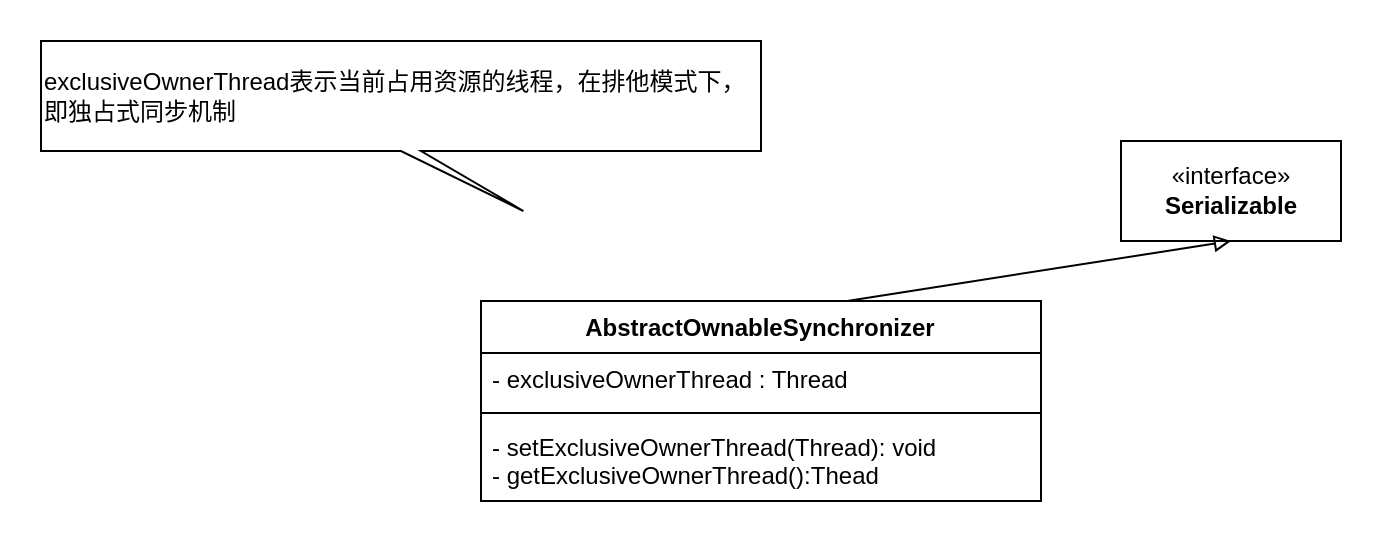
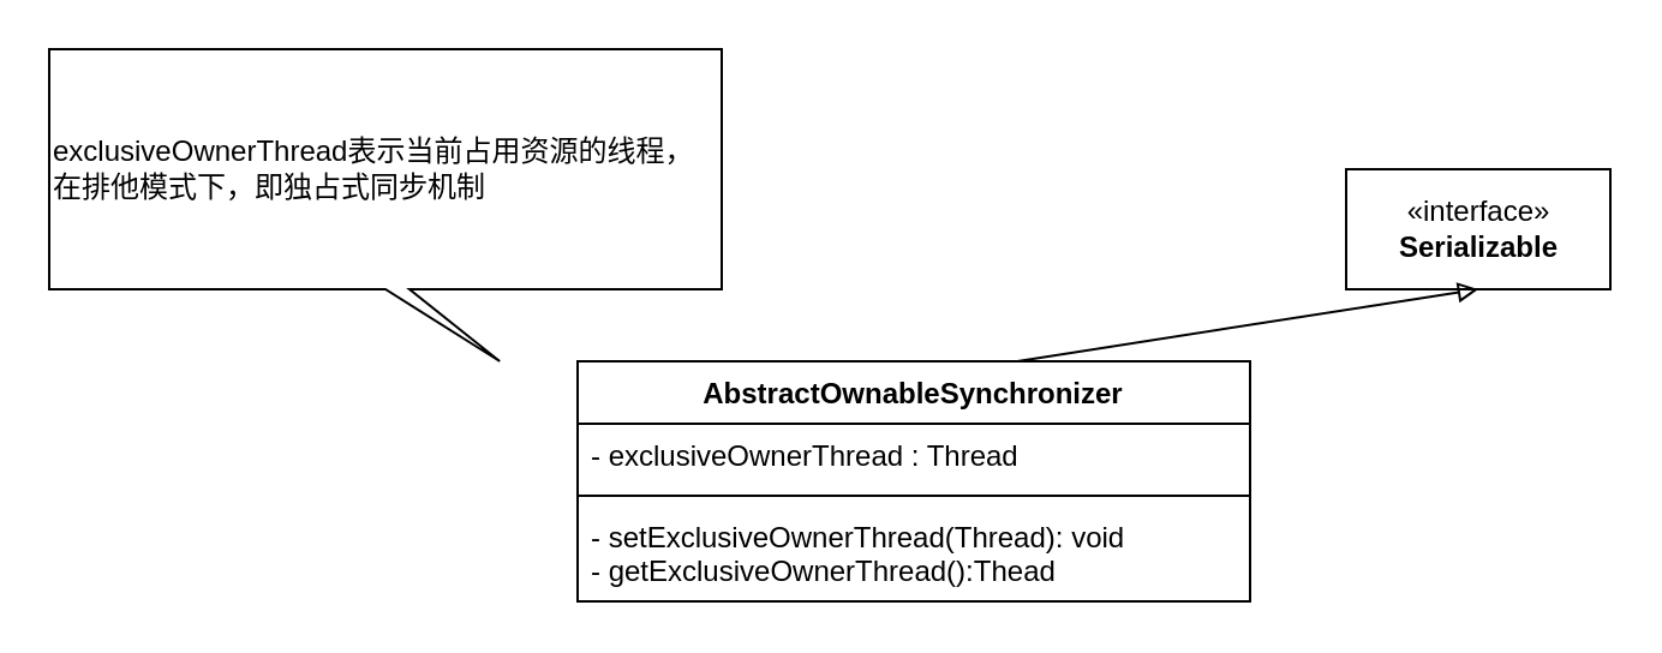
- <mxCell id="8" value="exclusiveOwnerThread表示当前占用资源的线程，在排他模式下，即独占式同步机制" style="shape=callout;whiteSpace=wrap;html=1;perimeter=calloutPerimeter;base=10;position2=0.67;align=left;" vertex="1" parent="1"><mxGeometry x="20" y="20" width="360" height="85" as="geometry" /></mxCell>
+ <mxCell id="8" value="exclusiveOwnerThread表示当前占用资源的线程，在排他模式下，即独占式同步机制" style="shape=callout;whiteSpace=wrap;html=1;perimeter=calloutPerimeter;base=10;position2=0.67;align=left;" vertex="1" parent="1"><mxGeometry x="20" y="20" width="280" height="130" as="geometry" /></mxCell>
